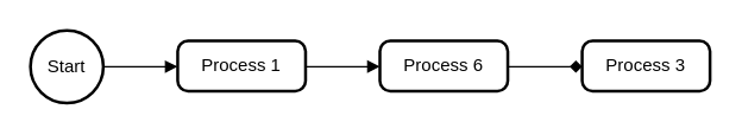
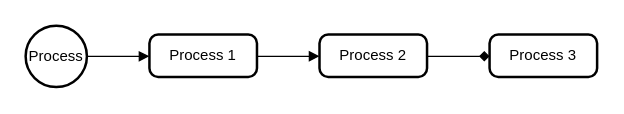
- <mxCell id="4" value="Process 6" style="rounded=1;absoluteArcSize=1;arcSize=14;whiteSpace=wrap;strokeWidth=2;" vertex="1" parent="1"><mxGeometry x="255" y="27" width="86" height="34" as="geometry" /></mxCell>
+ <mxCell id="4" value="Process 2" style="rounded=1;absoluteArcSize=1;arcSize=14;whiteSpace=wrap;strokeWidth=2;" vertex="1" parent="1"><mxGeometry x="255" y="27" width="86" height="34" as="geometry" /></mxCell>
- <mxCell id="2" value="Start" style="ellipse;aspect=fixed;strokeWidth=2;whiteSpace=wrap;" vertex="1" parent="1"><mxGeometry width="49" height="49" as="geometry" x="20" y="20" /></mxCell>
+ <mxCell id="2" value="Process" style="ellipse;aspect=fixed;strokeWidth=2;whiteSpace=wrap;" vertex="1" parent="1"><mxGeometry width="49" height="49" as="geometry" x="20" y="20" /></mxCell>
